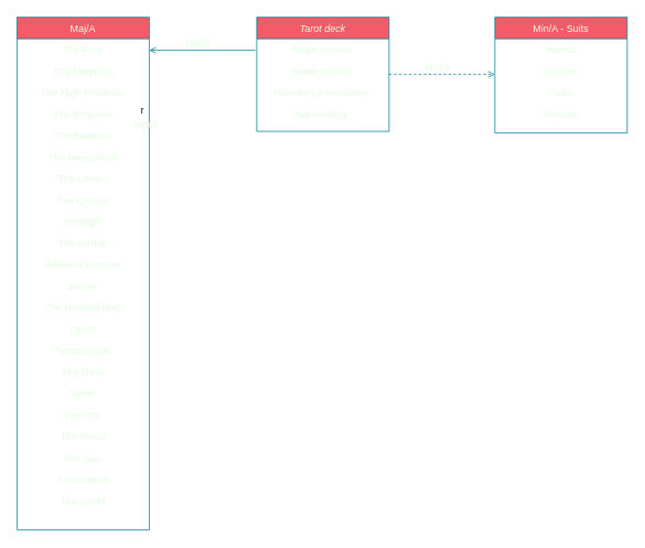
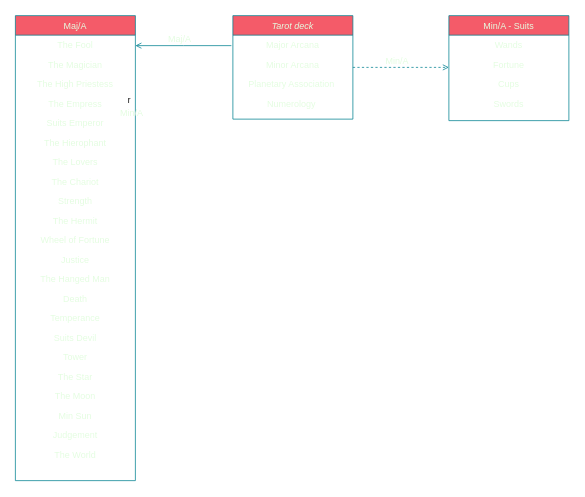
- <mxCell id="19" value="The Emperor" style="text;align=center;verticalAlign=top;spacingLeft=4;spacingRight=4;overflow=hidden;rotatable=0;points=[[0,0.5],[1,0.5]];portConstraint=eastwest;rounded=0;shadow=0;html=0;labelBackgroundColor=none;fontColor=#E4FDE1;" parent="14" vertex="1"><mxGeometry y="130" width="160" height="26" as="geometry" /></mxCell>
+ <mxCell id="19" value="Suits Emperor" style="text;align=center;verticalAlign=top;spacingLeft=4;spacingRight=4;overflow=hidden;rotatable=0;points=[[0,0.5],[1,0.5]];portConstraint=eastwest;rounded=0;shadow=0;html=0;labelBackgroundColor=none;fontColor=#E4FDE1;" parent="14" vertex="1"><mxGeometry y="130" width="160" height="26" as="geometry" /></mxCell>
- <mxCell id="30" value="The Devil&#10;" style="text;align=center;verticalAlign=top;spacingLeft=4;spacingRight=4;overflow=hidden;rotatable=0;points=[[0,0.5],[1,0.5]];portConstraint=eastwest;rounded=0;shadow=0;html=0;labelBackgroundColor=none;fontColor=#E4FDE1;" parent="14" vertex="1"><mxGeometry y="416" width="160" height="26" as="geometry" /></mxCell>
+ <mxCell id="30" value="Suits Devil&#10;" style="text;align=center;verticalAlign=top;spacingLeft=4;spacingRight=4;overflow=hidden;rotatable=0;points=[[0,0.5],[1,0.5]];portConstraint=eastwest;rounded=0;shadow=0;html=0;labelBackgroundColor=none;fontColor=#E4FDE1;" parent="14" vertex="1"><mxGeometry y="416" width="160" height="26" as="geometry" /></mxCell>
- <mxCell id="35" value="Association" style="text;align=center;verticalAlign=top;spacingLeft=4;spacingRight=4;overflow=hidden;rotatable=0;points=[[0,0.5],[1,0.5]];portConstraint=eastwest;rounded=0;shadow=0;html=0;labelBackgroundColor=none;fontColor=#E4FDE1;" parent="14" vertex="1"><mxGeometry y="546" width="160" height="26" as="geometry" /></mxCell>
+ <mxCell id="35" value="Judgement" style="text;align=center;verticalAlign=top;spacingLeft=4;spacingRight=4;overflow=hidden;rotatable=0;points=[[0,0.5],[1,0.5]];portConstraint=eastwest;rounded=0;shadow=0;html=0;labelBackgroundColor=none;fontColor=#E4FDE1;" parent="14" vertex="1"><mxGeometry y="546" width="160" height="26" as="geometry" /></mxCell>
